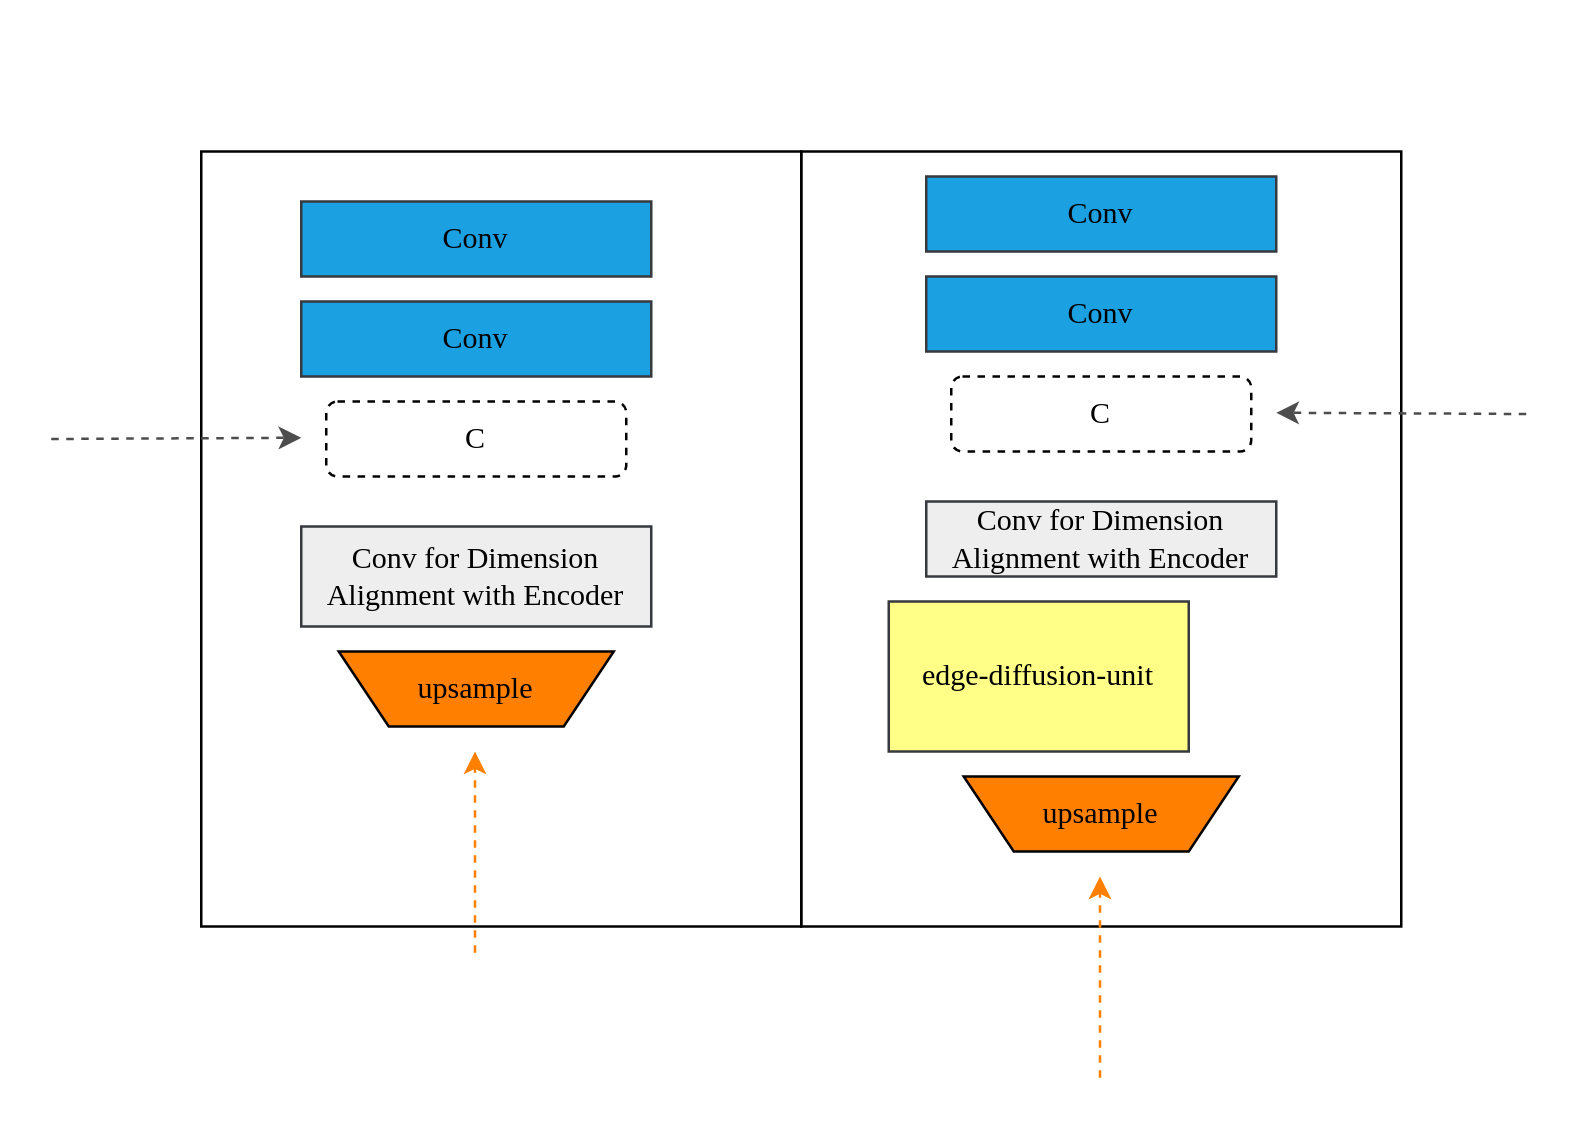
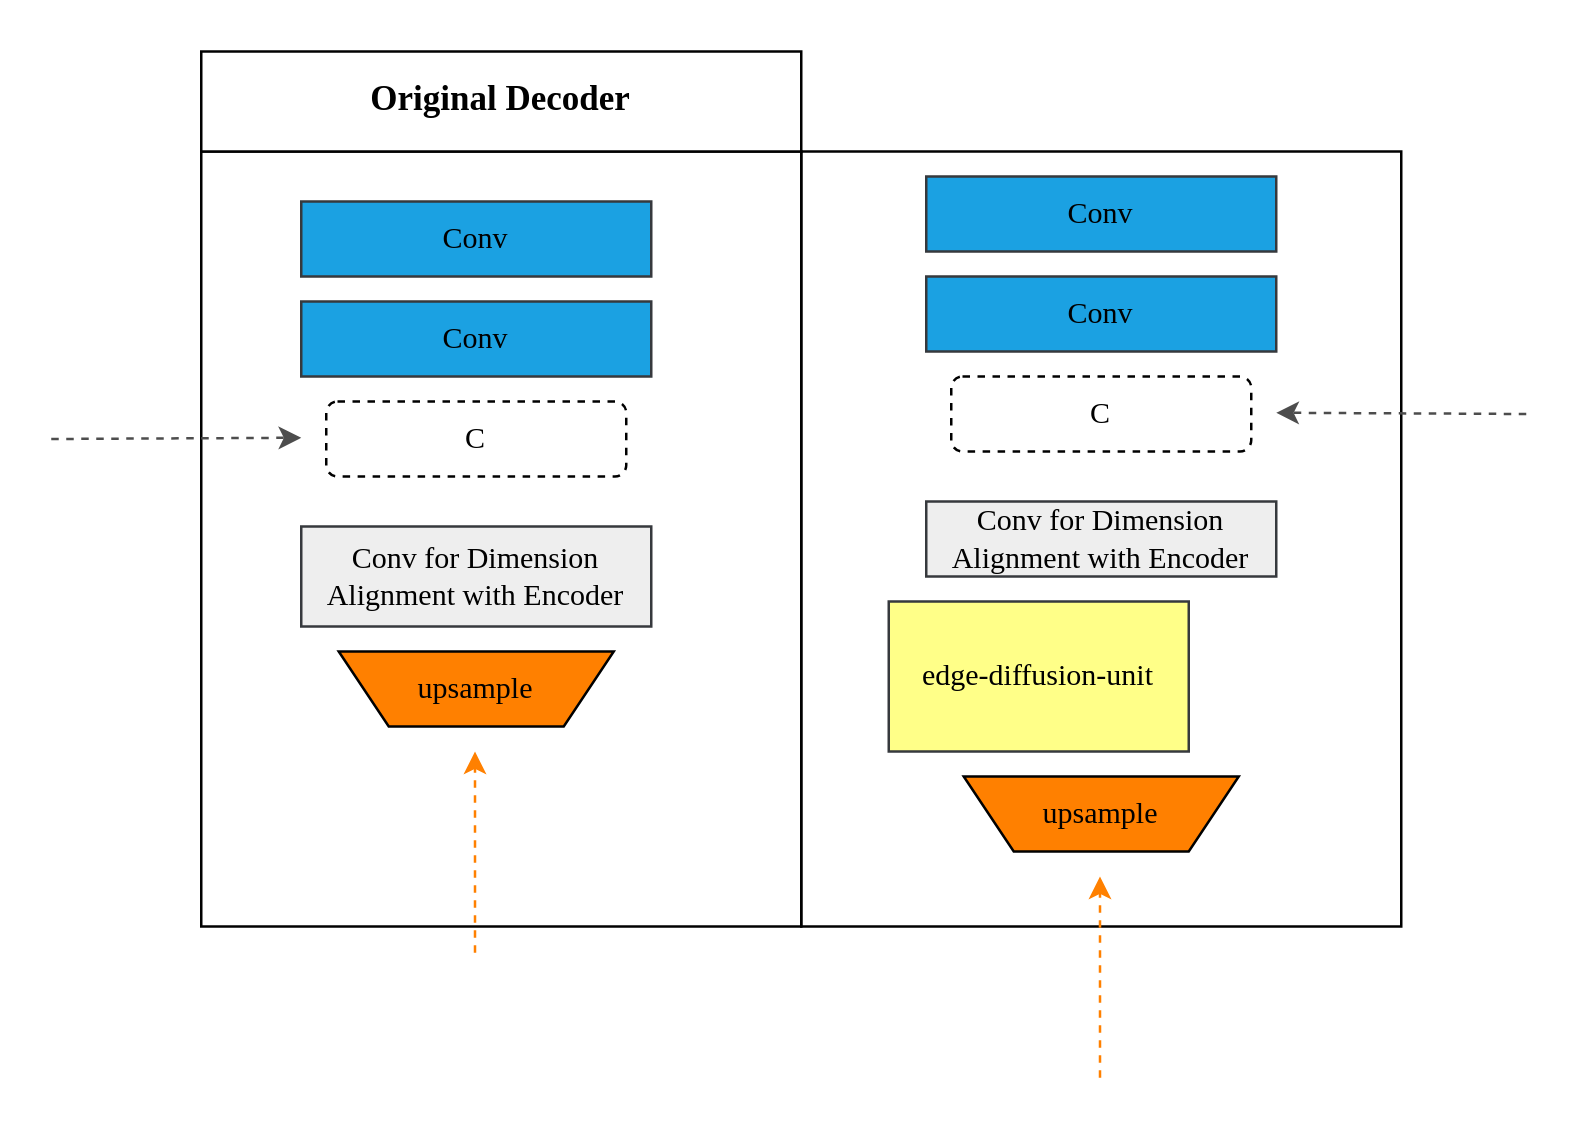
+ <mxCell id="15" value="&lt;font style=&quot;font-size: 14px;&quot;&gt;&lt;b&gt;Original Decoder&lt;/b&gt;&lt;/font&gt;" style="rounded=0;whiteSpace=wrap;html=1;fontFamily=Times New Roman;fillColor=#FFFFFF;" parent="1" vertex="1"><mxGeometry x="80" y="20" width="240" height="40" as="geometry" /></mxCell>
